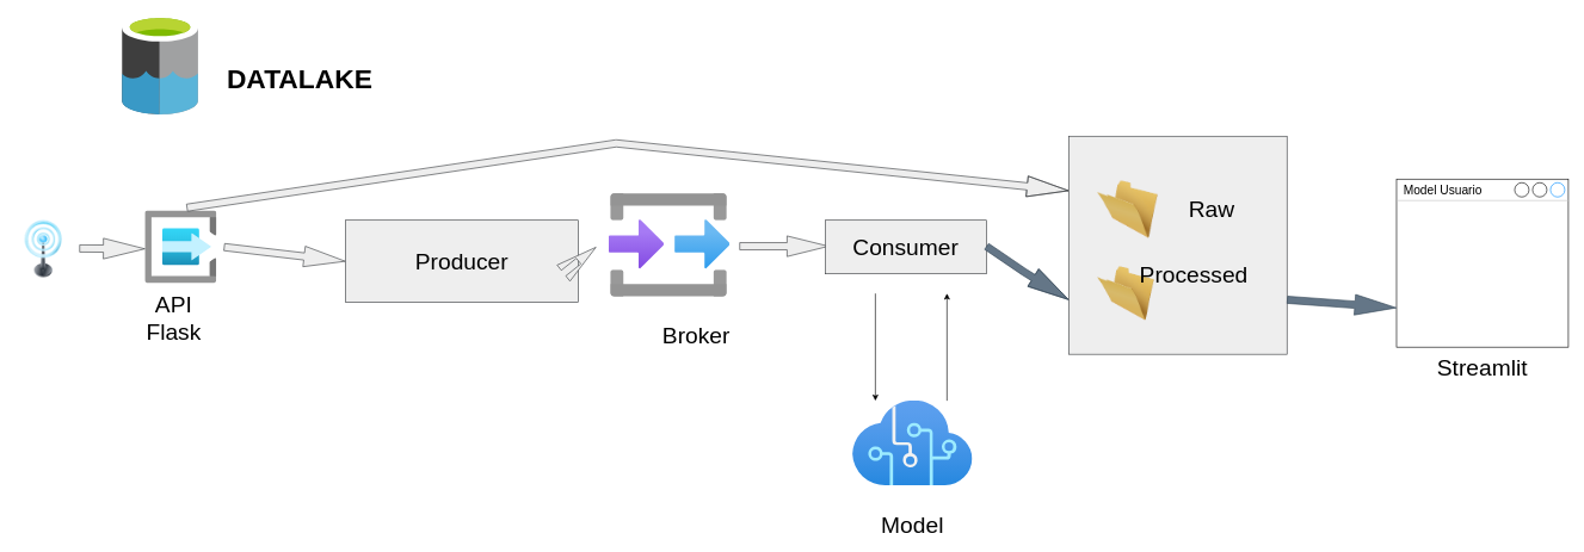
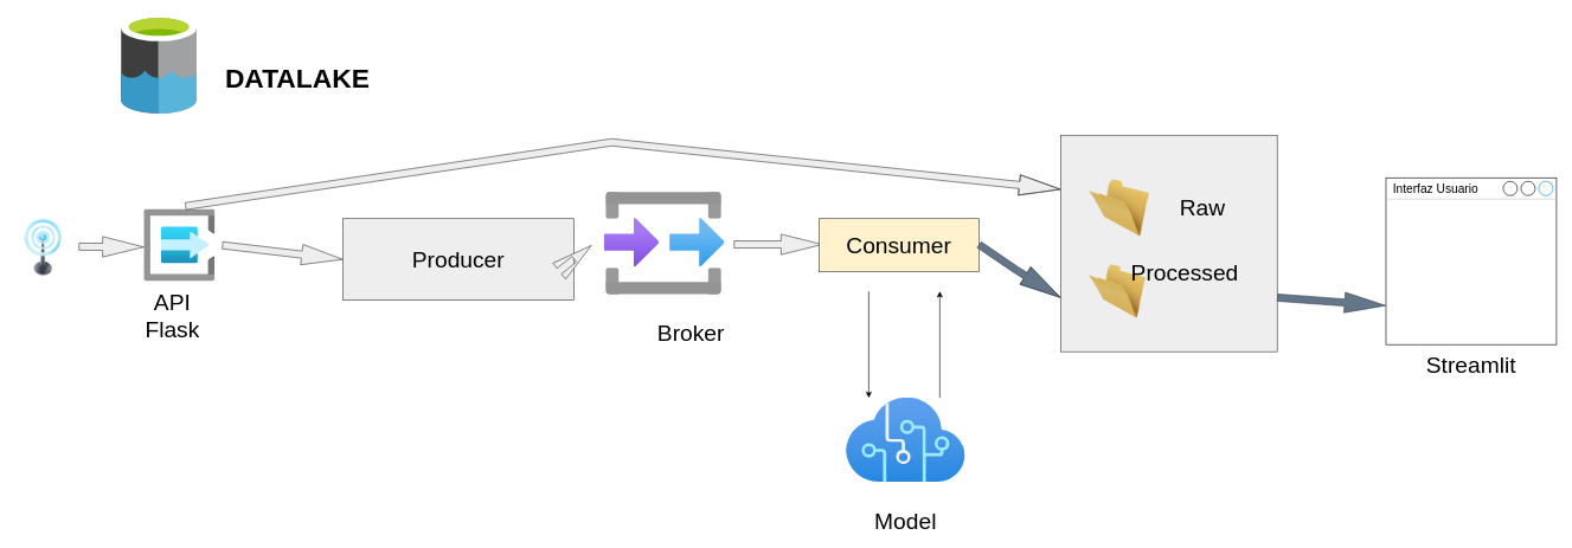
- <mxCell id="2" value="Model Usuario&lt;br&gt;" style="strokeWidth=1;shadow=0;dashed=0;align=center;html=1;shape=mxgraph.mockup.containers.window;align=left;verticalAlign=top;spacingLeft=8;strokeColor2=#008cff;strokeColor3=#c4c4c4;mainText=;fontSize=17;labelBackgroundColor=none;" parent="1" vertex="1"><mxGeometry x="1950" y="250" width="240" height="235" as="geometry" /></mxCell>
+ <mxCell id="2" value="Interfaz Usuario&lt;br&gt;" style="strokeWidth=1;shadow=0;dashed=0;align=center;html=1;shape=mxgraph.mockup.containers.window;align=left;verticalAlign=top;spacingLeft=8;strokeColor2=#008cff;strokeColor3=#c4c4c4;mainText=;fontSize=17;labelBackgroundColor=none;" parent="1" vertex="1"><mxGeometry x="1950" y="250" width="240" height="235" as="geometry" /></mxCell>
- <mxCell id="9" value="Consumer" style="rounded=0;whiteSpace=wrap;html=1;fontSize=32;fillColor=#eeeeee;strokeColor=#36393d;fontColor=#000000;" parent="1" vertex="1"><mxGeometry x="1152" y="307.5" width="225" height="75" as="geometry" /></mxCell>
+ <mxCell id="9" value="Consumer" style="rounded=0;whiteSpace=wrap;html=1;fontSize=32;fillColor=#fff2cc;strokeColor=#36393d;fontColor=#000000;" parent="1" vertex="1"><mxGeometry x="1152" y="307.5" width="225" height="75" as="geometry" /></mxCell>
